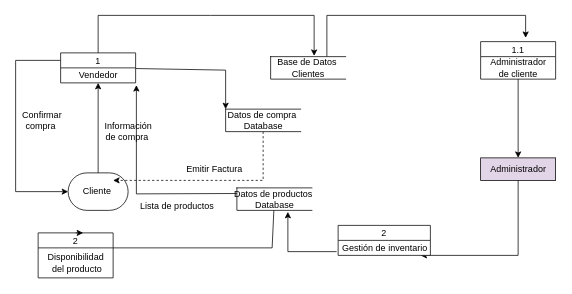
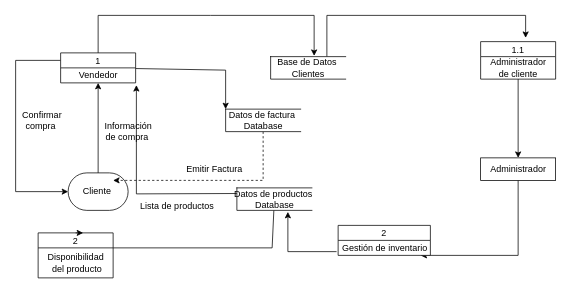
- <mxCell id="16" value="Datos de compra&amp;nbsp;&lt;br&gt;Database" style="html=1;dashed=0;whitespace=wrap;shape=partialRectangle;right=0;" vertex="1" parent="1"><mxGeometry x="300" y="145" width="100" height="30" as="geometry" /></mxCell>
+ <mxCell id="16" value="Datos de factura&amp;nbsp;&lt;br&gt;Database" style="html=1;dashed=0;whitespace=wrap;shape=partialRectangle;right=0;" vertex="1" parent="1"><mxGeometry x="300" y="145" width="100" height="30" as="geometry" /></mxCell>
- <mxCell id="19" value="Administrador" style="html=1;dashed=0;whitespace=wrap;fillColor=#e1d5e7;" vertex="1" parent="1"><mxGeometry x="640" y="210" width="100" height="30" as="geometry" /></mxCell>
+ <mxCell id="19" value="Administrador" style="html=1;dashed=0;whitespace=wrap;" vertex="1" parent="1"><mxGeometry x="640" y="210" width="100" height="30" as="geometry" /></mxCell>
